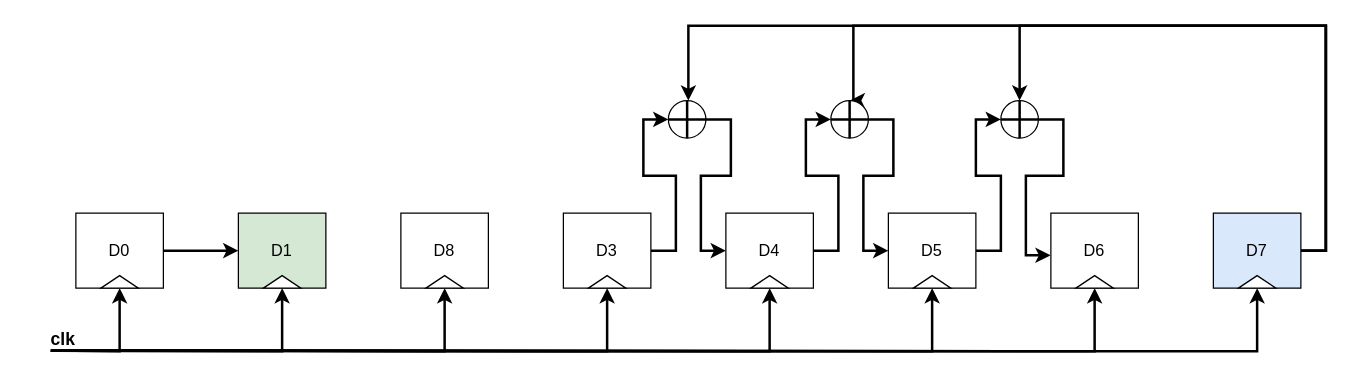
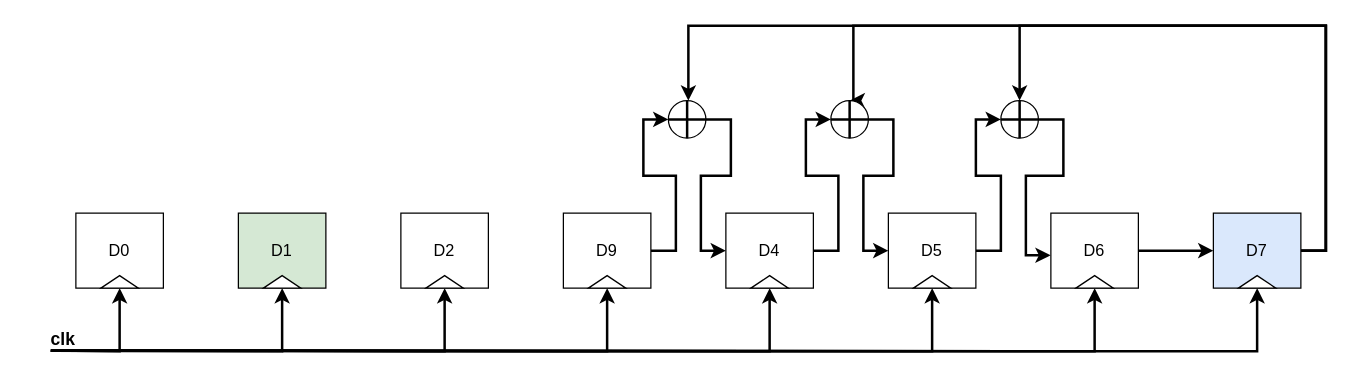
- <mxCell id="2" style="edgeStyle=orthogonalEdgeStyle;rounded=0;orthogonalLoop=1;jettySize=auto;html=1;exitX=1;exitY=0.5;exitDx=0;exitDy=0;entryX=0;entryY=0.5;entryDx=0;entryDy=0;fontSize=13;strokeWidth=2;" edge="1" parent="1" source="3" target="4"><mxGeometry relative="1" as="geometry" /></mxCell>
- <mxCell id="5" value="&lt;font style=&quot;font-size: 13px&quot;&gt;D8&lt;/font&gt;" style="rounded=0;whiteSpace=wrap;html=1;" vertex="1" parent="1"><mxGeometry x="320" width="70" height="60" as="geometry" y="170" /></mxCell>
+ <mxCell id="5" value="&lt;font style=&quot;font-size: 13px&quot;&gt;D2&lt;/font&gt;" style="rounded=0;whiteSpace=wrap;html=1;" vertex="1" parent="1"><mxGeometry x="320" width="70" height="60" as="geometry" y="170" /></mxCell>
- <mxCell id="7" value="&lt;font style=&quot;font-size: 13px&quot;&gt;D3&lt;/font&gt;" style="rounded=0;whiteSpace=wrap;html=1;" vertex="1" parent="1"><mxGeometry x="450" width="70" height="60" as="geometry" y="170" /></mxCell>
+ <mxCell id="7" value="&lt;font style=&quot;font-size: 13px&quot;&gt;D9&lt;/font&gt;" style="rounded=0;whiteSpace=wrap;html=1;" vertex="1" parent="1"><mxGeometry x="450" width="70" height="60" as="geometry" y="170" /></mxCell>
+ <mxCell id="12" style="edgeStyle=orthogonalEdgeStyle;rounded=0;orthogonalLoop=1;jettySize=auto;html=1;exitX=1;exitY=0.5;exitDx=0;exitDy=0;entryX=0;entryY=0.5;entryDx=0;entryDy=0;fontSize=13;strokeWidth=2;" edge="1" parent="1" source="13" target="17"><mxGeometry relative="1" as="geometry" /></mxCell>
